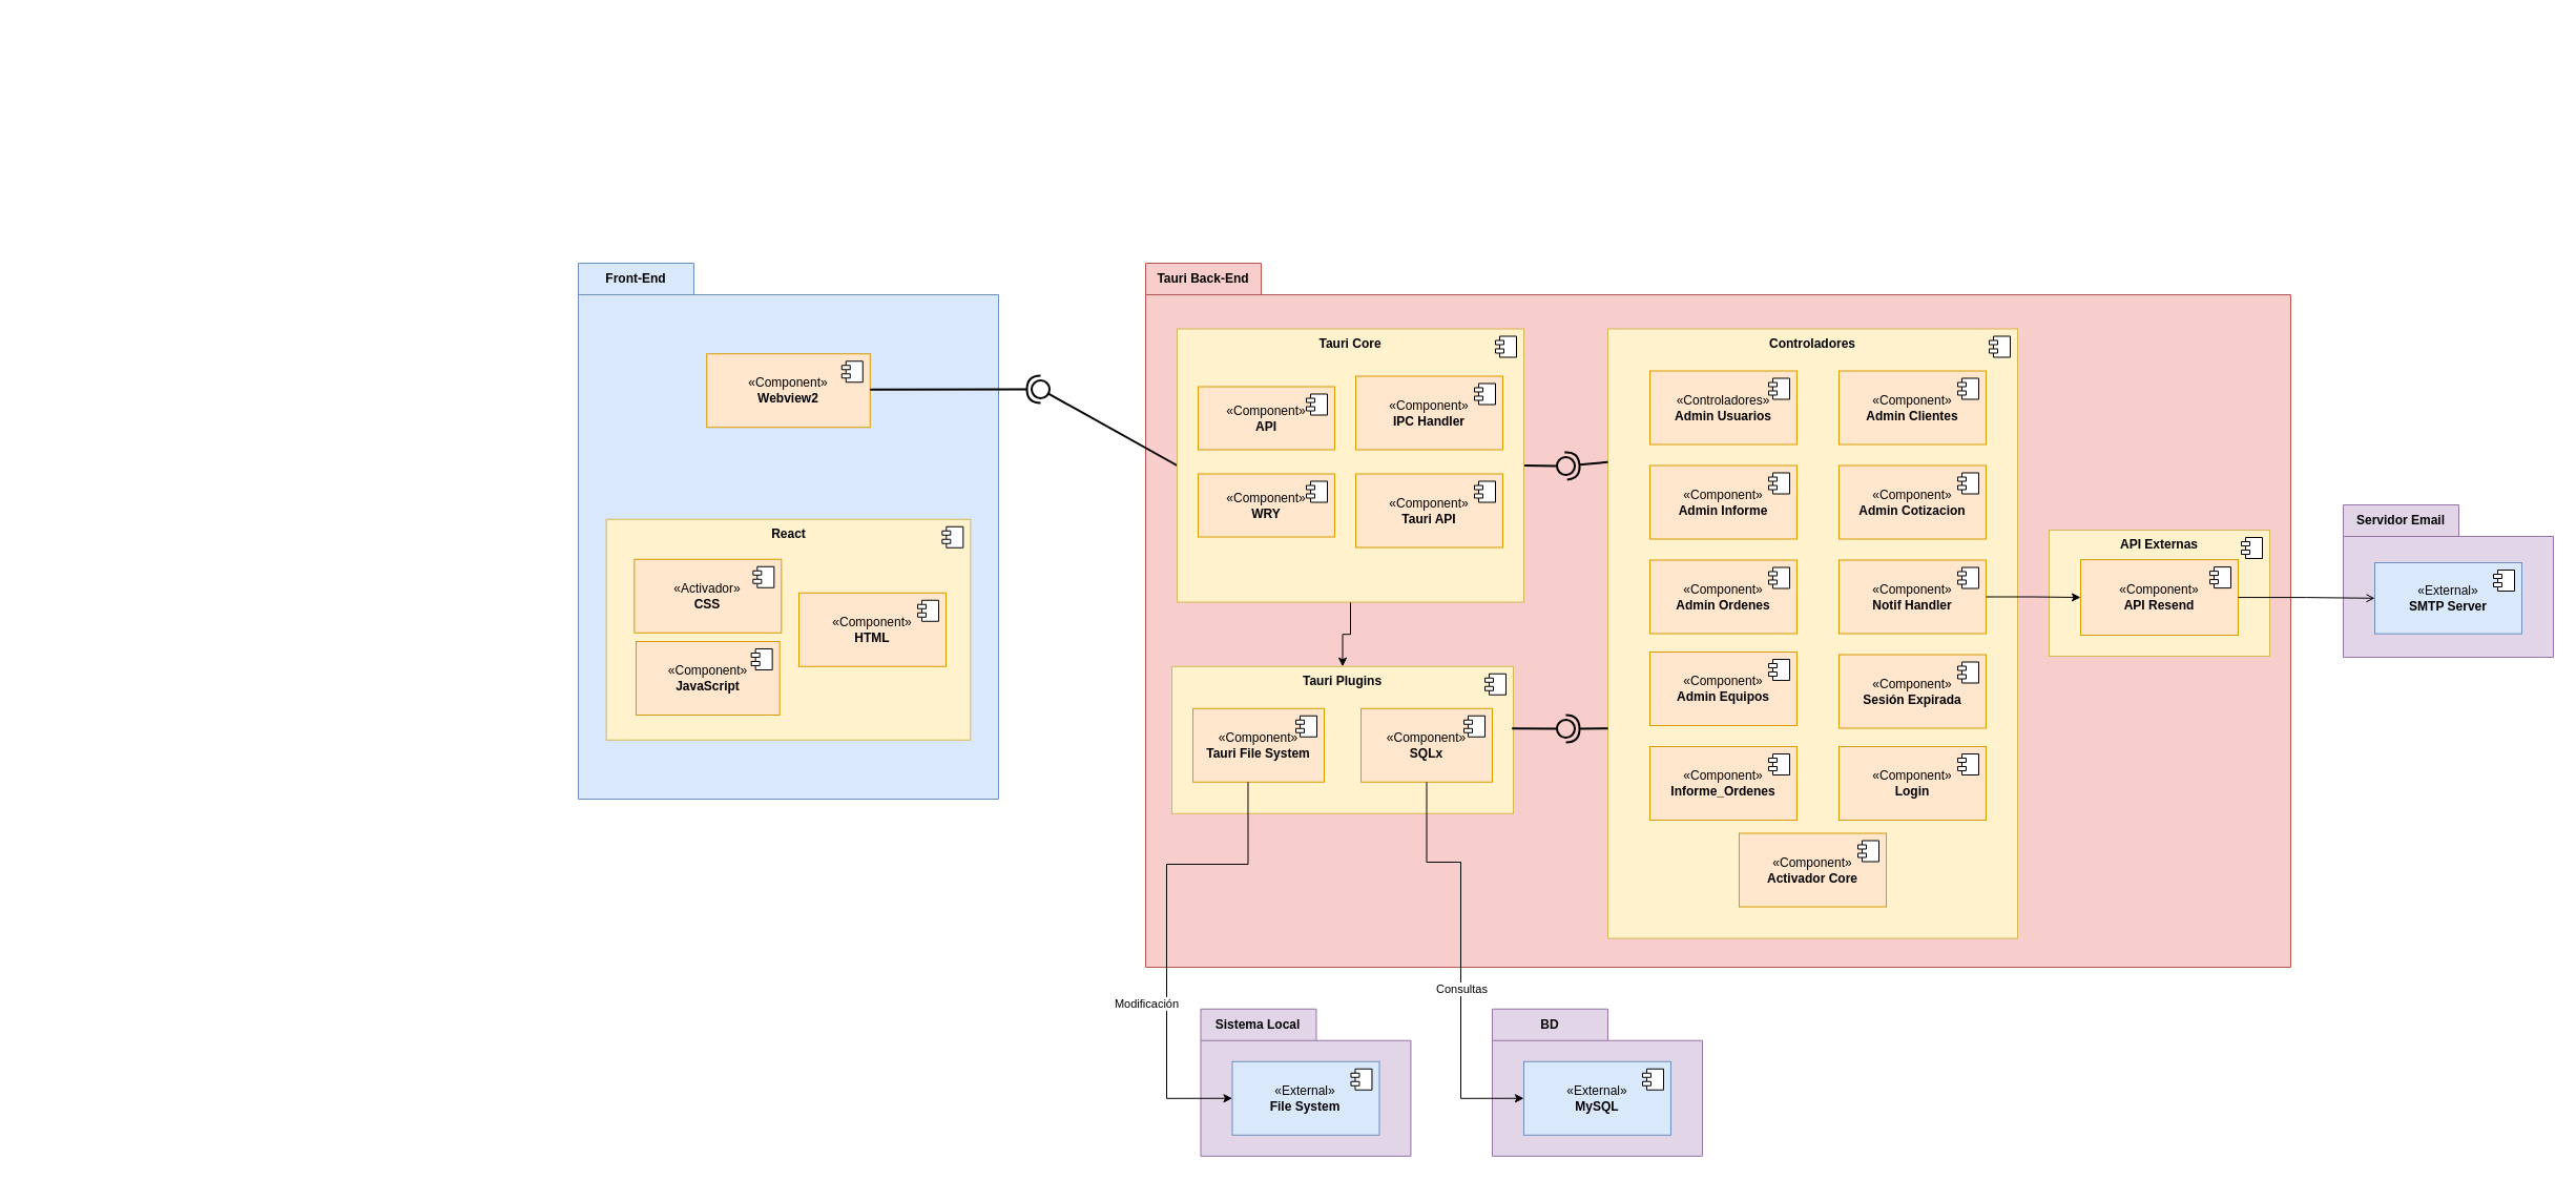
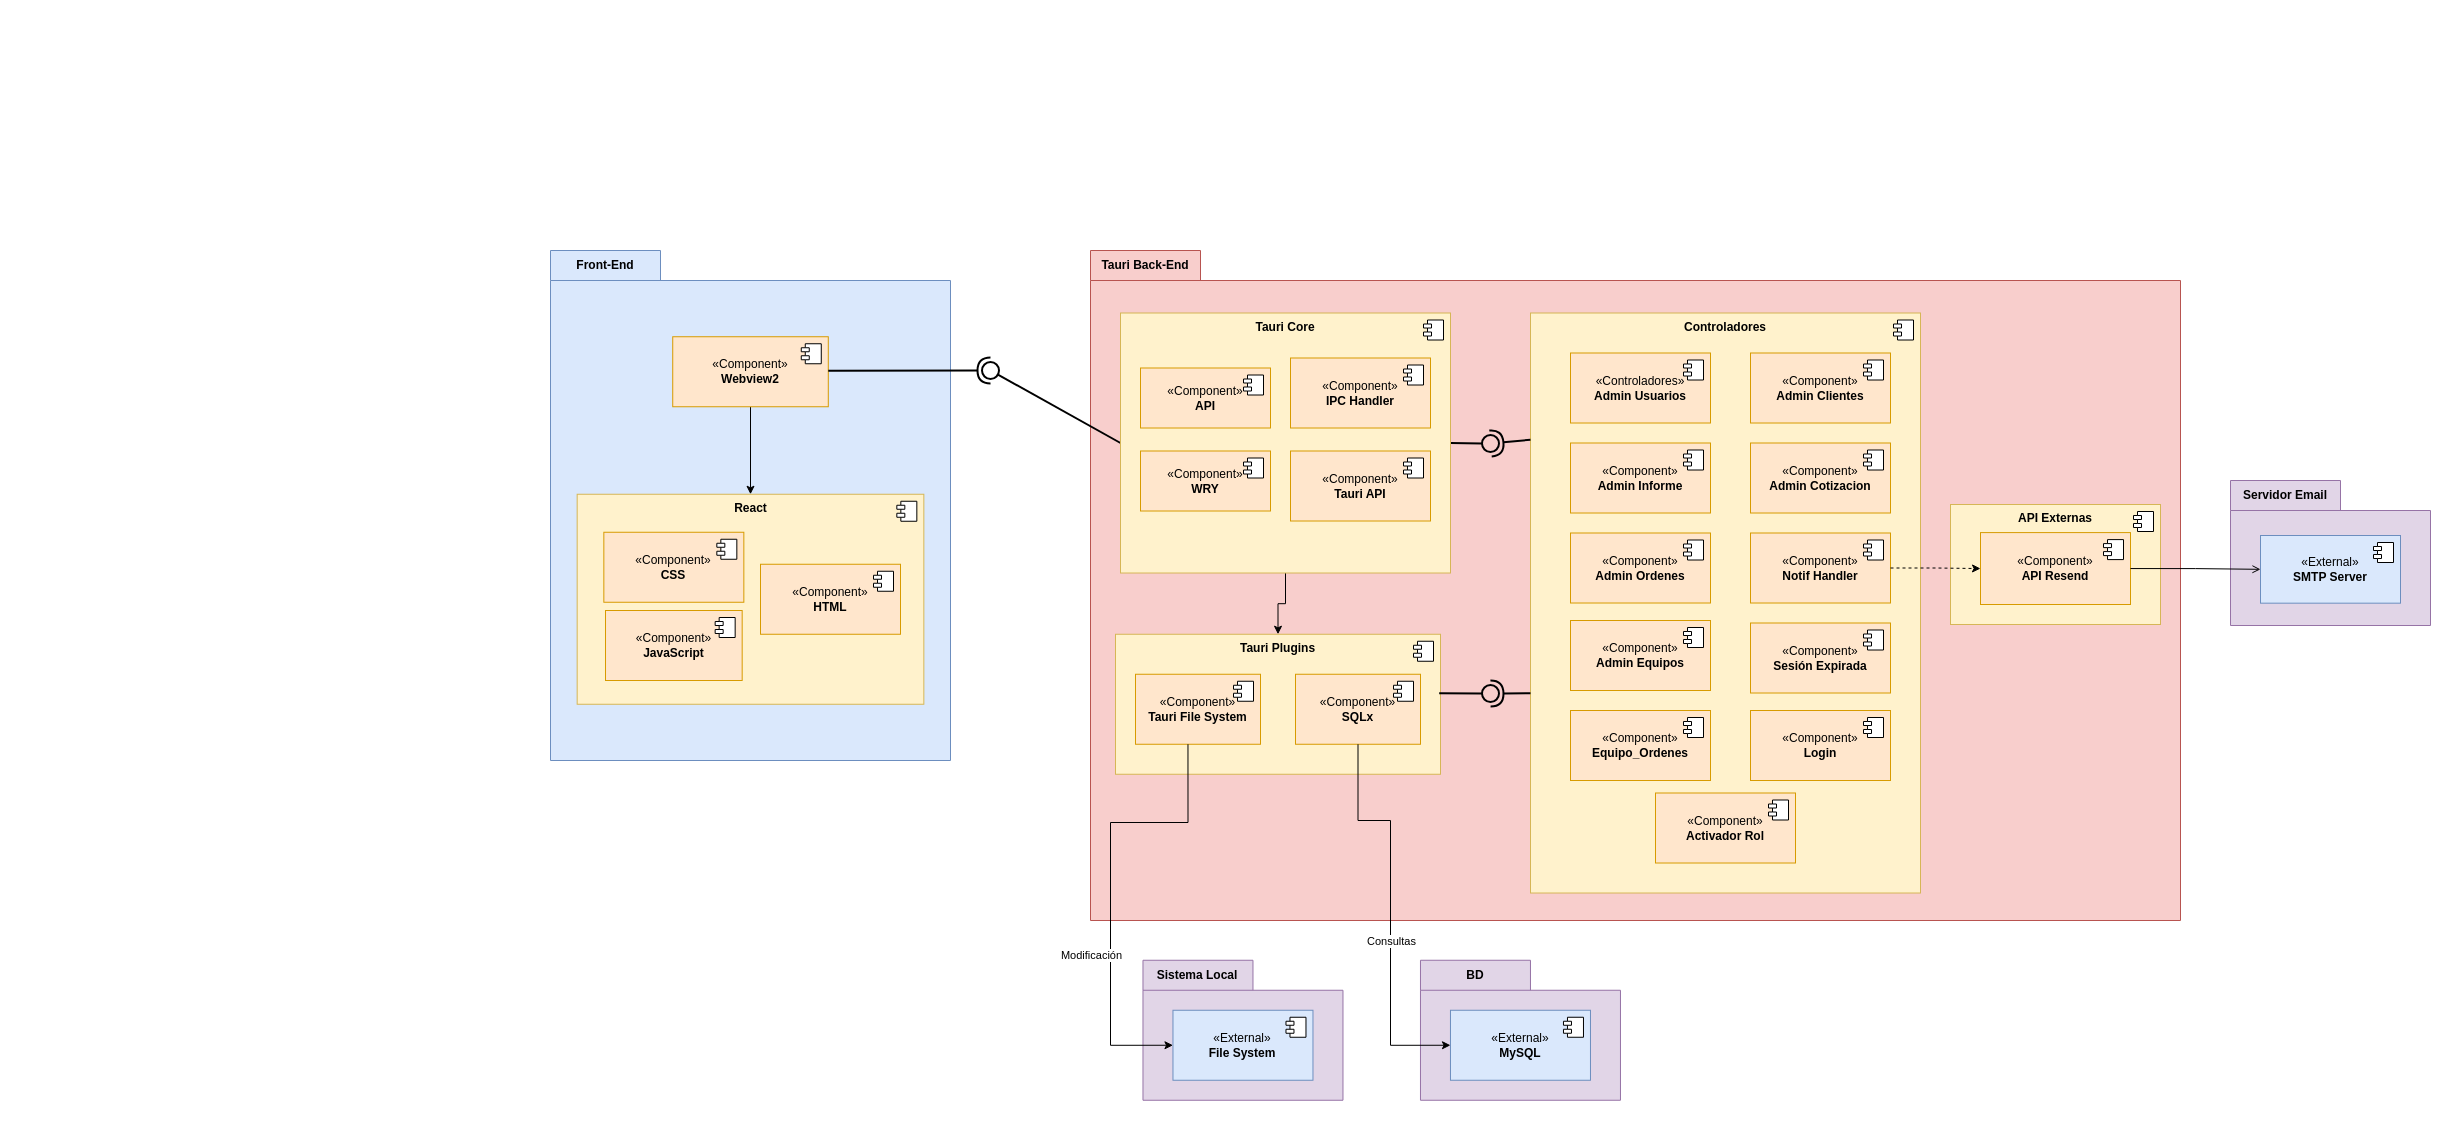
+ <mxCell id="20" style="edgeStyle=orthogonalEdgeStyle;rounded=0;orthogonalLoop=1;jettySize=auto;html=1;exitX=0.5;exitY=1;exitDx=0;exitDy=0;entryX=0.5;entryY=0;entryDx=0;entryDy=0;" edge="1" parent="1" source="21" target="17"><mxGeometry relative="1" as="geometry" /></mxCell>
- <mxCell id="23" value="«Activador»&lt;br&gt;&lt;b&gt;CSS&lt;/b&gt;" style="html=1;dropTarget=0;whiteSpace=wrap;fillColor=#ffe6cc;strokeColor=#d79b00;" vertex="1" parent="1"><mxGeometry x="603.34" y="531.75" width="140" height="70" as="geometry" /></mxCell>
+ <mxCell id="23" value="«Component»&lt;br&gt;&lt;b&gt;CSS&lt;/b&gt;" style="html=1;dropTarget=0;whiteSpace=wrap;fillColor=#ffe6cc;strokeColor=#d79b00;" vertex="1" parent="1"><mxGeometry x="603.34" y="531.75" width="140" height="70" as="geometry" /></mxCell>
- <mxCell id="89" style="edgeStyle=orthogonalEdgeStyle;rounded=0;orthogonalLoop=1;jettySize=auto;html=1;exitX=1;exitY=0.5;exitDx=0;exitDy=0;entryX=0;entryY=0.5;entryDx=0;entryDy=0;" edge="1" parent="1" source="39" target="86"><mxGeometry relative="1" as="geometry"><mxPoint x="1970" y="560" as="targetPoint" /><Array as="points"><mxPoint x="1935" y="568" /></Array></mxGeometry></mxCell>
+ <mxCell id="89" style="edgeStyle=orthogonalEdgeStyle;rounded=0;orthogonalLoop=1;jettySize=auto;html=1;exitX=1;exitY=0.5;exitDx=0;exitDy=0;entryX=0;entryY=0.5;entryDx=0;entryDy=0;dashed=1;" edge="1" parent="1" source="39" target="86"><mxGeometry relative="1" as="geometry"><mxPoint x="1970" y="560" as="targetPoint" /><Array as="points"><mxPoint x="1935" y="568" /></Array></mxGeometry></mxCell>
- <mxCell id="45" value="&lt;div&gt;«Component»&lt;/div&gt;&lt;div&gt;&lt;b&gt;Informe_Ordenes&lt;/b&gt;&lt;/div&gt;" style="html=1;dropTarget=0;whiteSpace=wrap;fillColor=#ffe6cc;strokeColor=#d79b00;" vertex="1" parent="36"><mxGeometry x="40" y="397.5" width="140" height="70" as="geometry" /></mxCell>
+ <mxCell id="45" value="&lt;div&gt;«Component»&lt;/div&gt;&lt;div&gt;&lt;b&gt;Equipo_Ordenes&lt;/b&gt;&lt;/div&gt;" style="html=1;dropTarget=0;whiteSpace=wrap;fillColor=#ffe6cc;strokeColor=#d79b00;" vertex="1" parent="36"><mxGeometry x="40" y="397.5" width="140" height="70" as="geometry" /></mxCell>
- <mxCell id="57" value="&lt;div&gt;«Component»&lt;/div&gt;&lt;div&gt;&lt;b&gt;Activador Core&lt;/b&gt;&lt;/div&gt;" style="html=1;dropTarget=0;whiteSpace=wrap;fillColor=#ffe6cc;strokeColor=#d79b00;" vertex="1" parent="36"><mxGeometry x="125" y="480" width="140" height="70" as="geometry" /></mxCell>
+ <mxCell id="57" value="&lt;div&gt;«Component»&lt;/div&gt;&lt;div&gt;&lt;b&gt;Activador Rol&lt;/b&gt;&lt;/div&gt;" style="html=1;dropTarget=0;whiteSpace=wrap;fillColor=#ffe6cc;strokeColor=#d79b00;" vertex="1" parent="36"><mxGeometry x="125" y="480" width="140" height="70" as="geometry" /></mxCell>
